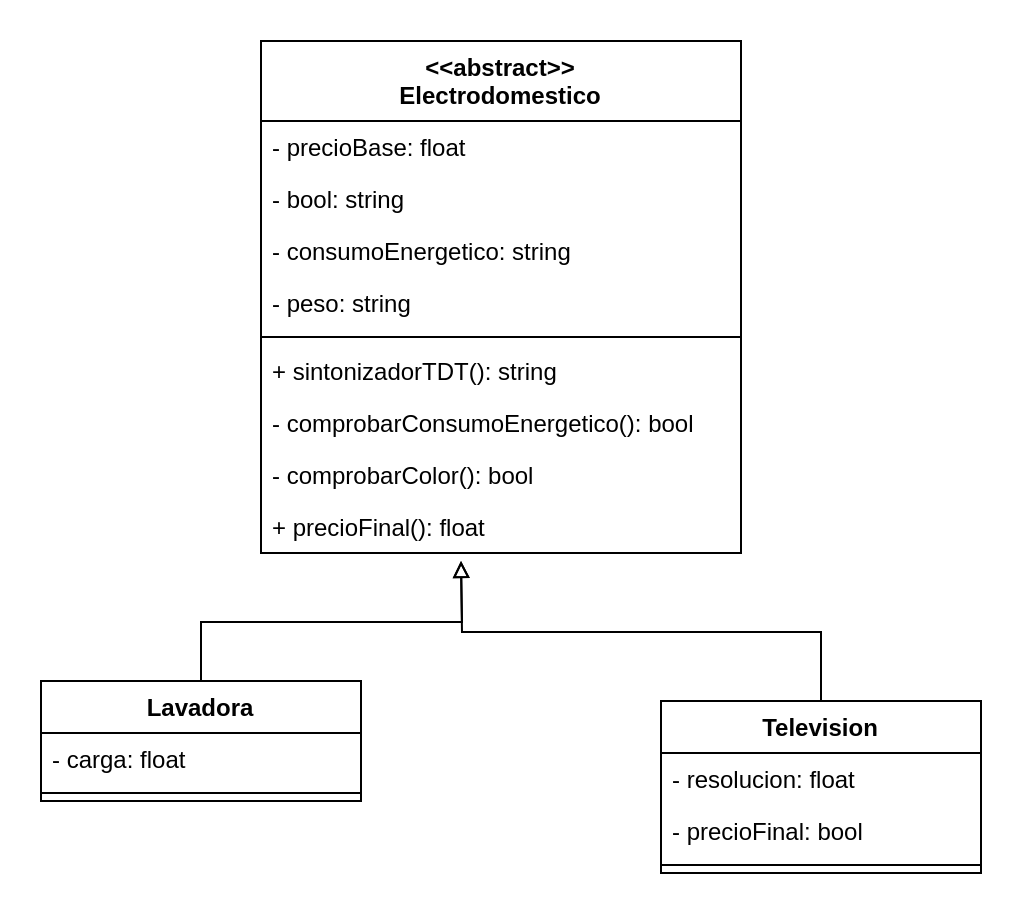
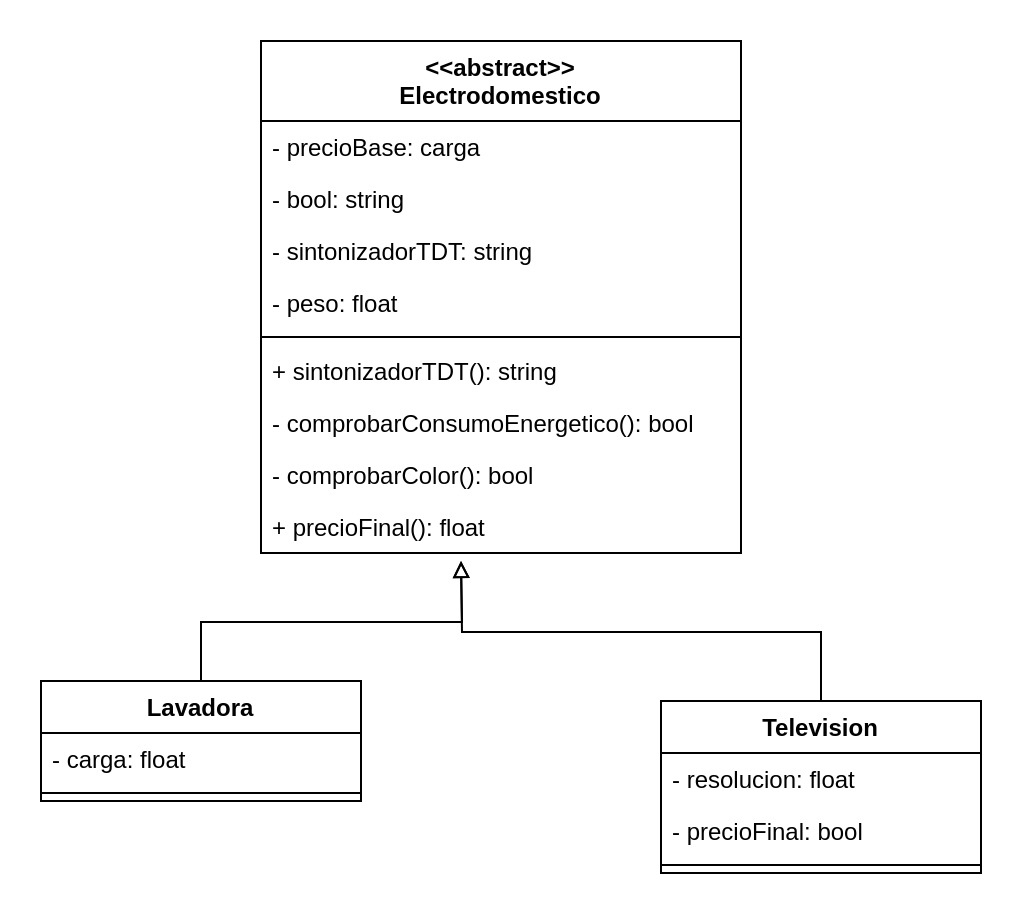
- <mxCell id="3" value="- precioBase: float" style="text;strokeColor=none;fillColor=none;align=left;verticalAlign=top;spacingLeft=4;spacingRight=4;overflow=hidden;rotatable=0;points=[[0,0.5],[1,0.5]];portConstraint=eastwest;" vertex="1" parent="2"><mxGeometry y="40" width="240" height="26" as="geometry" /></mxCell>
+ <mxCell id="3" value="- precioBase: carga" style="text;strokeColor=none;fillColor=none;align=left;verticalAlign=top;spacingLeft=4;spacingRight=4;overflow=hidden;rotatable=0;points=[[0,0.5],[1,0.5]];portConstraint=eastwest;" vertex="1" parent="2"><mxGeometry y="40" width="240" height="26" as="geometry" /></mxCell>
- <mxCell id="5" value="- consumoEnergetico: string" style="text;strokeColor=none;fillColor=none;align=left;verticalAlign=top;spacingLeft=4;spacingRight=4;overflow=hidden;rotatable=0;points=[[0,0.5],[1,0.5]];portConstraint=eastwest;" vertex="1" parent="2"><mxGeometry y="92" width="240" height="26" as="geometry" /></mxCell>
+ <mxCell id="5" value="- sintonizadorTDT: string" style="text;strokeColor=none;fillColor=none;align=left;verticalAlign=top;spacingLeft=4;spacingRight=4;overflow=hidden;rotatable=0;points=[[0,0.5],[1,0.5]];portConstraint=eastwest;" vertex="1" parent="2"><mxGeometry y="92" width="240" height="26" as="geometry" /></mxCell>
- <mxCell id="6" value="- peso: string" style="text;strokeColor=none;fillColor=none;align=left;verticalAlign=top;spacingLeft=4;spacingRight=4;overflow=hidden;rotatable=0;points=[[0,0.5],[1,0.5]];portConstraint=eastwest;" vertex="1" parent="2"><mxGeometry y="118" width="240" height="26" as="geometry" /></mxCell>
+ <mxCell id="6" value="- peso: float" style="text;strokeColor=none;fillColor=none;align=left;verticalAlign=top;spacingLeft=4;spacingRight=4;overflow=hidden;rotatable=0;points=[[0,0.5],[1,0.5]];portConstraint=eastwest;" vertex="1" parent="2"><mxGeometry y="118" width="240" height="26" as="geometry" /></mxCell>
